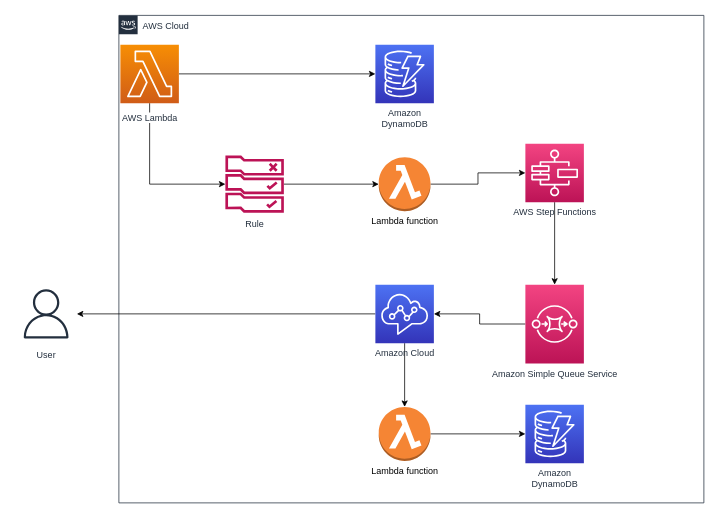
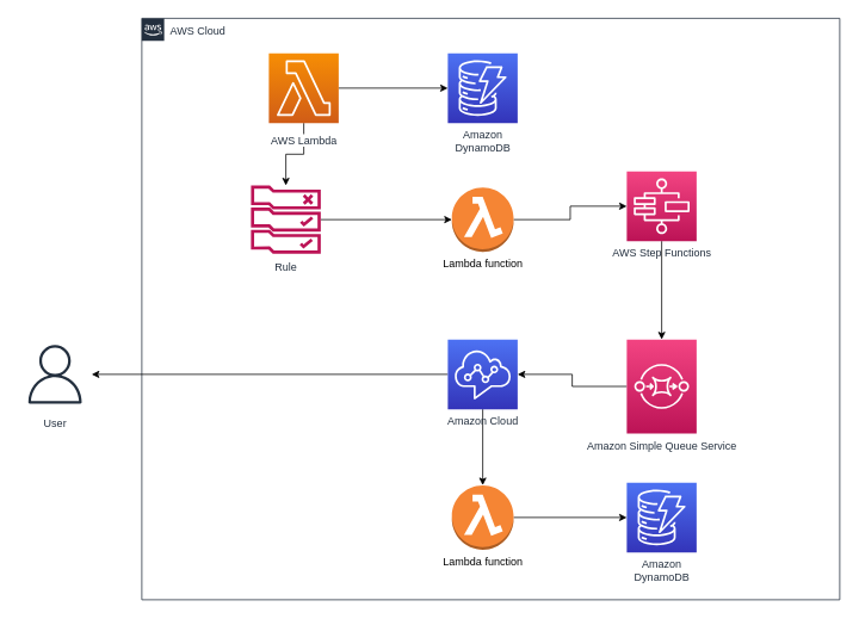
- <mxCell id="15" value="AWS Lambda" style="outlineConnect=0;fontColor=#232F3E;gradientColor=#F78E04;gradientDirection=north;fillColor=#D05C17;strokeColor=#ffffff;dashed=0;verticalLabelPosition=bottom;verticalAlign=top;align=center;html=1;fontSize=12;fontStyle=0;aspect=fixed;shape=mxgraph.aws4.resourceIcon;resIcon=mxgraph.aws4.lambda;labelBackgroundColor=#ffffff;spacingTop=6;" vertex="1" parent="1"><mxGeometry x="160" y="59" width="78" height="78" as="geometry" /></mxCell>
+ <mxCell id="15" value="AWS Lambda" style="outlineConnect=0;fontColor=#232F3E;gradientColor=#F78E04;gradientDirection=north;fillColor=#D05C17;strokeColor=#ffffff;dashed=0;verticalLabelPosition=bottom;verticalAlign=top;align=center;html=1;fontSize=12;fontStyle=0;aspect=fixed;shape=mxgraph.aws4.resourceIcon;resIcon=mxgraph.aws4.lambda;labelBackgroundColor=#ffffff;spacingTop=6;" vertex="1" parent="1"><mxGeometry x="300" y="59" width="78" height="78" as="geometry" /></mxCell>
- <mxCell id="9" value="&lt;div&gt;Rule&lt;/div&gt;" style="outlineConnect=0;fontColor=#232F3E;gradientColor=none;fillColor=#BC1356;strokeColor=none;dashed=0;verticalLabelPosition=bottom;verticalAlign=top;align=center;html=1;fontSize=12;fontStyle=0;aspect=fixed;pointerEvents=1;shape=mxgraph.aws4.rule_2;fontFamily=Helvetica;" vertex="1" parent="1"><mxGeometry x="300" y="206" width="78" height="78" as="geometry" /></mxCell>
+ <mxCell id="9" value="&lt;div&gt;Rule&lt;/div&gt;" style="outlineConnect=0;fontColor=#232F3E;gradientColor=none;fillColor=#BC1356;strokeColor=none;dashed=0;verticalLabelPosition=bottom;verticalAlign=top;align=center;html=1;fontSize=12;fontStyle=0;aspect=fixed;pointerEvents=1;shape=mxgraph.aws4.rule_2;fontFamily=Helvetica;" vertex="1" parent="1"><mxGeometry x="280" y="206" width="78" height="78" as="geometry" /></mxCell>
